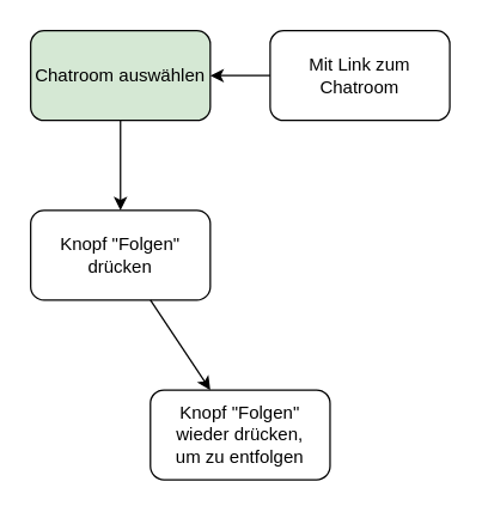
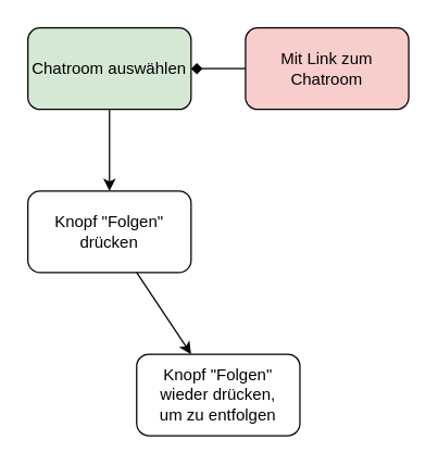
- <mxCell id="4" value="" style="endArrow=classic;html=1;rounded=0;" parent="1" source="3" target="2" edge="1"><mxGeometry width="50" height="50" relative="1" as="geometry"><mxPoint x="180" y="60" as="sourcePoint" /><mxPoint x="140" y="120" as="targetPoint" /></mxGeometry></mxCell>
+ <mxCell id="4" value="" style="endArrow=diamond;html=1;rounded=0;" parent="1" source="3" target="2" edge="1"><mxGeometry width="50" height="50" relative="1" as="geometry"><mxPoint x="180" y="60" as="sourcePoint" /><mxPoint x="140" y="120" as="targetPoint" /></mxGeometry></mxCell>
- <mxCell id="3" value="Mit Link zum Chatroom" style="rounded=1;whiteSpace=wrap;html=1;" parent="1" vertex="1"><mxGeometry x="180" y="20" width="120" height="60" as="geometry" /></mxCell>
+ <mxCell id="3" value="Mit Link zum Chatroom" style="rounded=1;whiteSpace=wrap;html=1;fillColor=#f8cecc;" parent="1" vertex="1"><mxGeometry x="180" y="20" width="120" height="60" as="geometry" /></mxCell>
